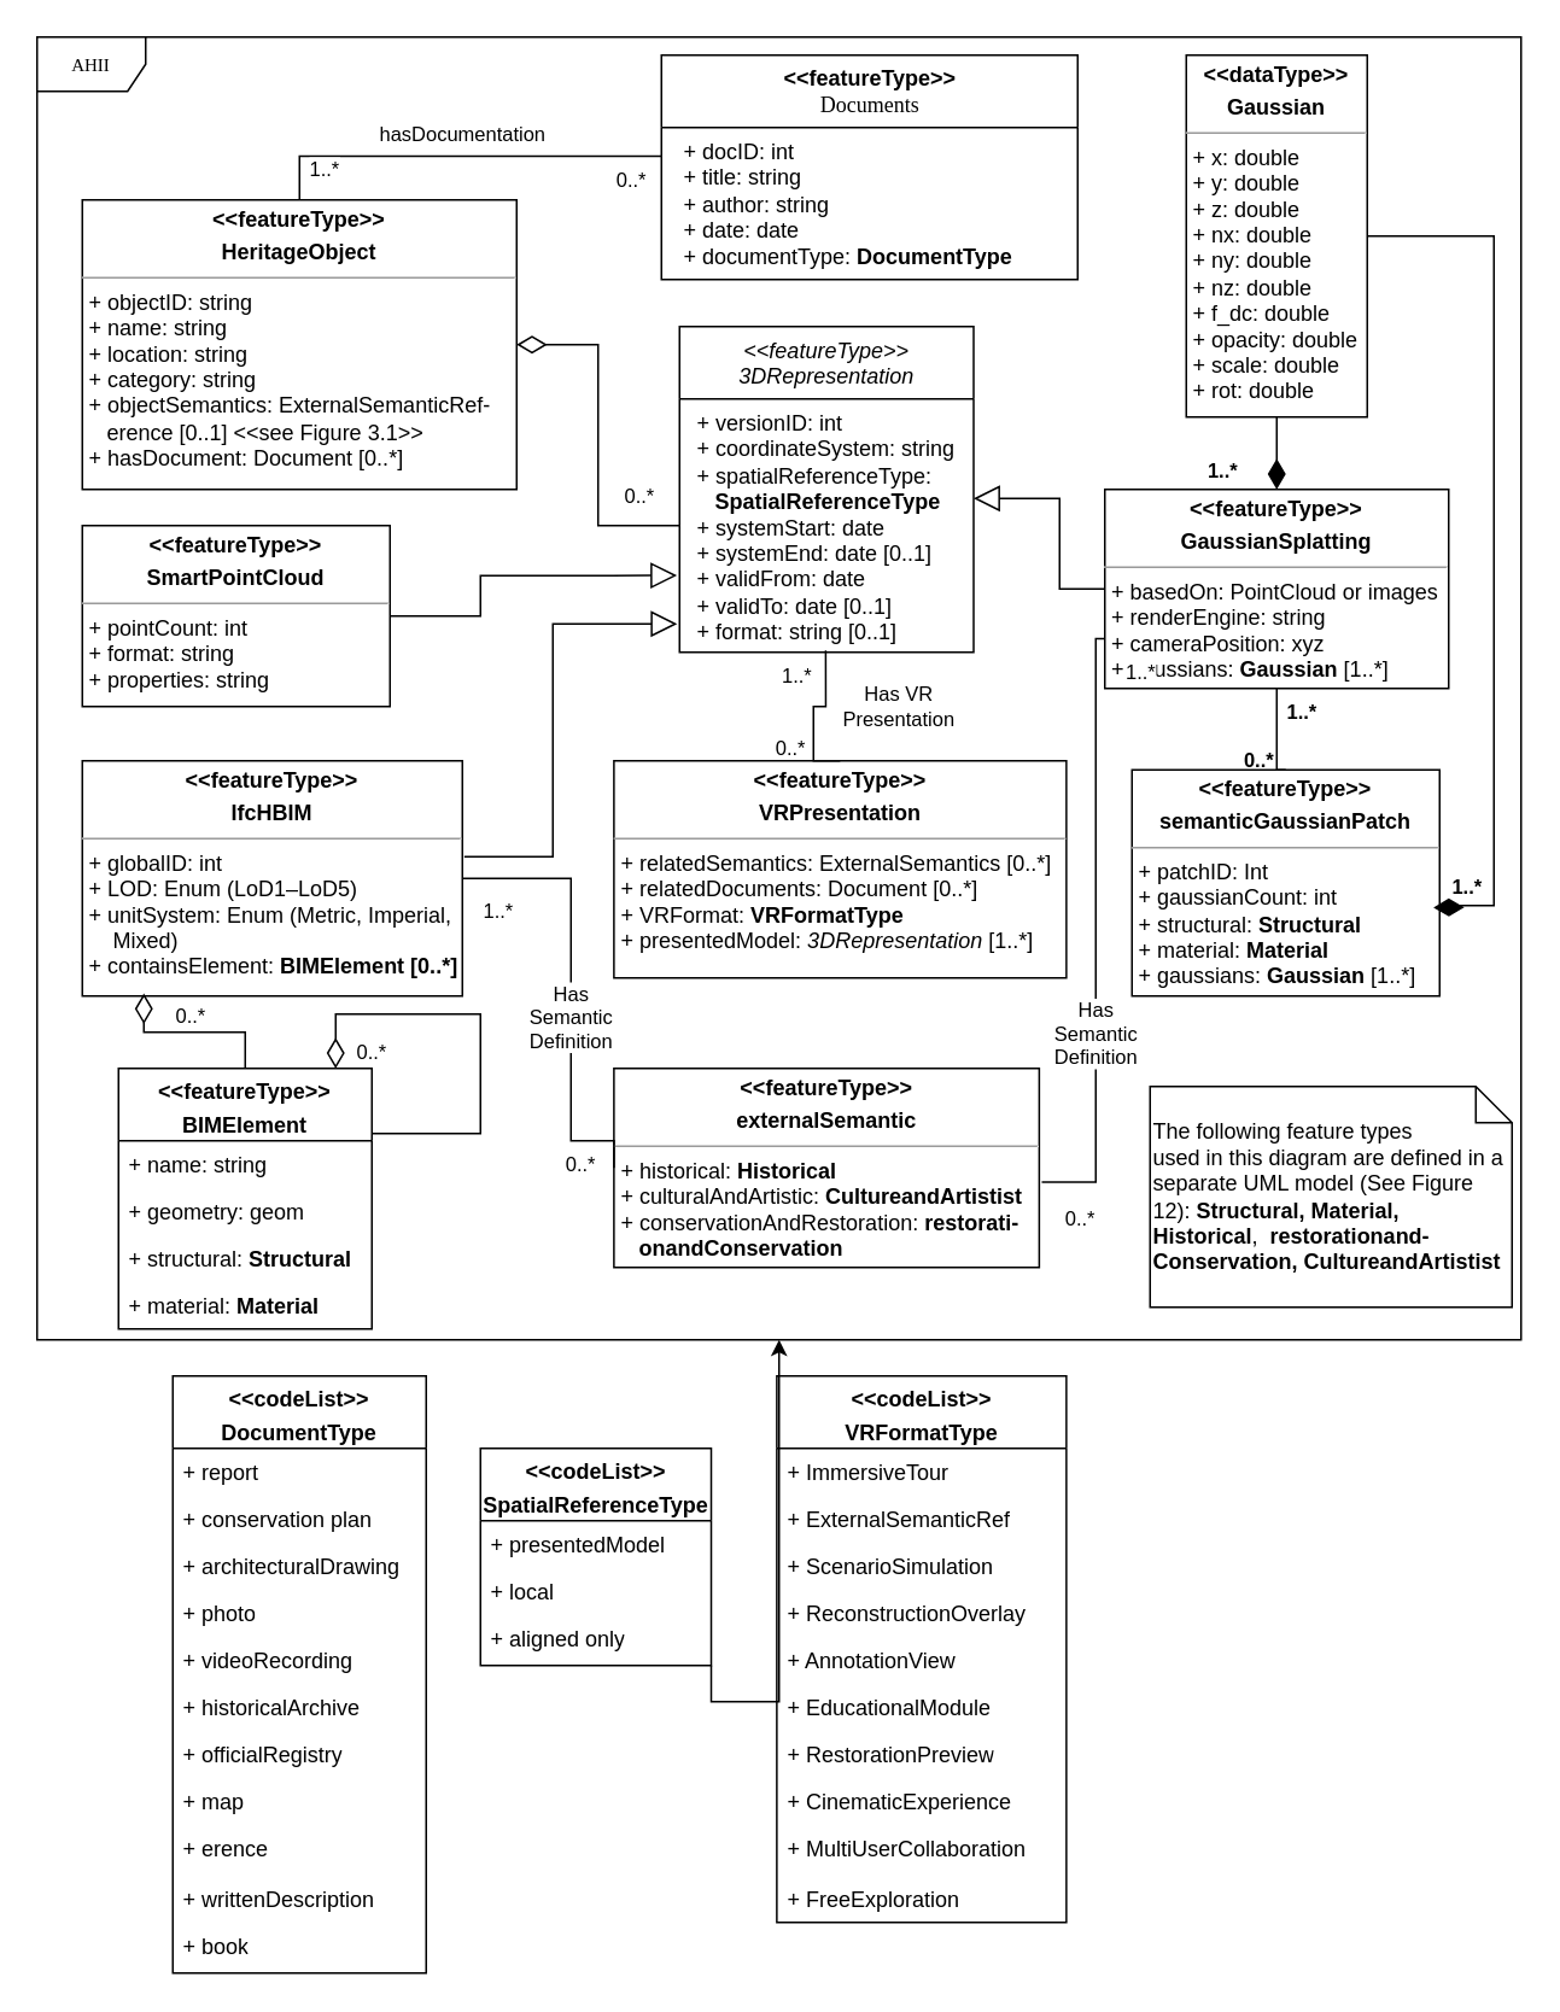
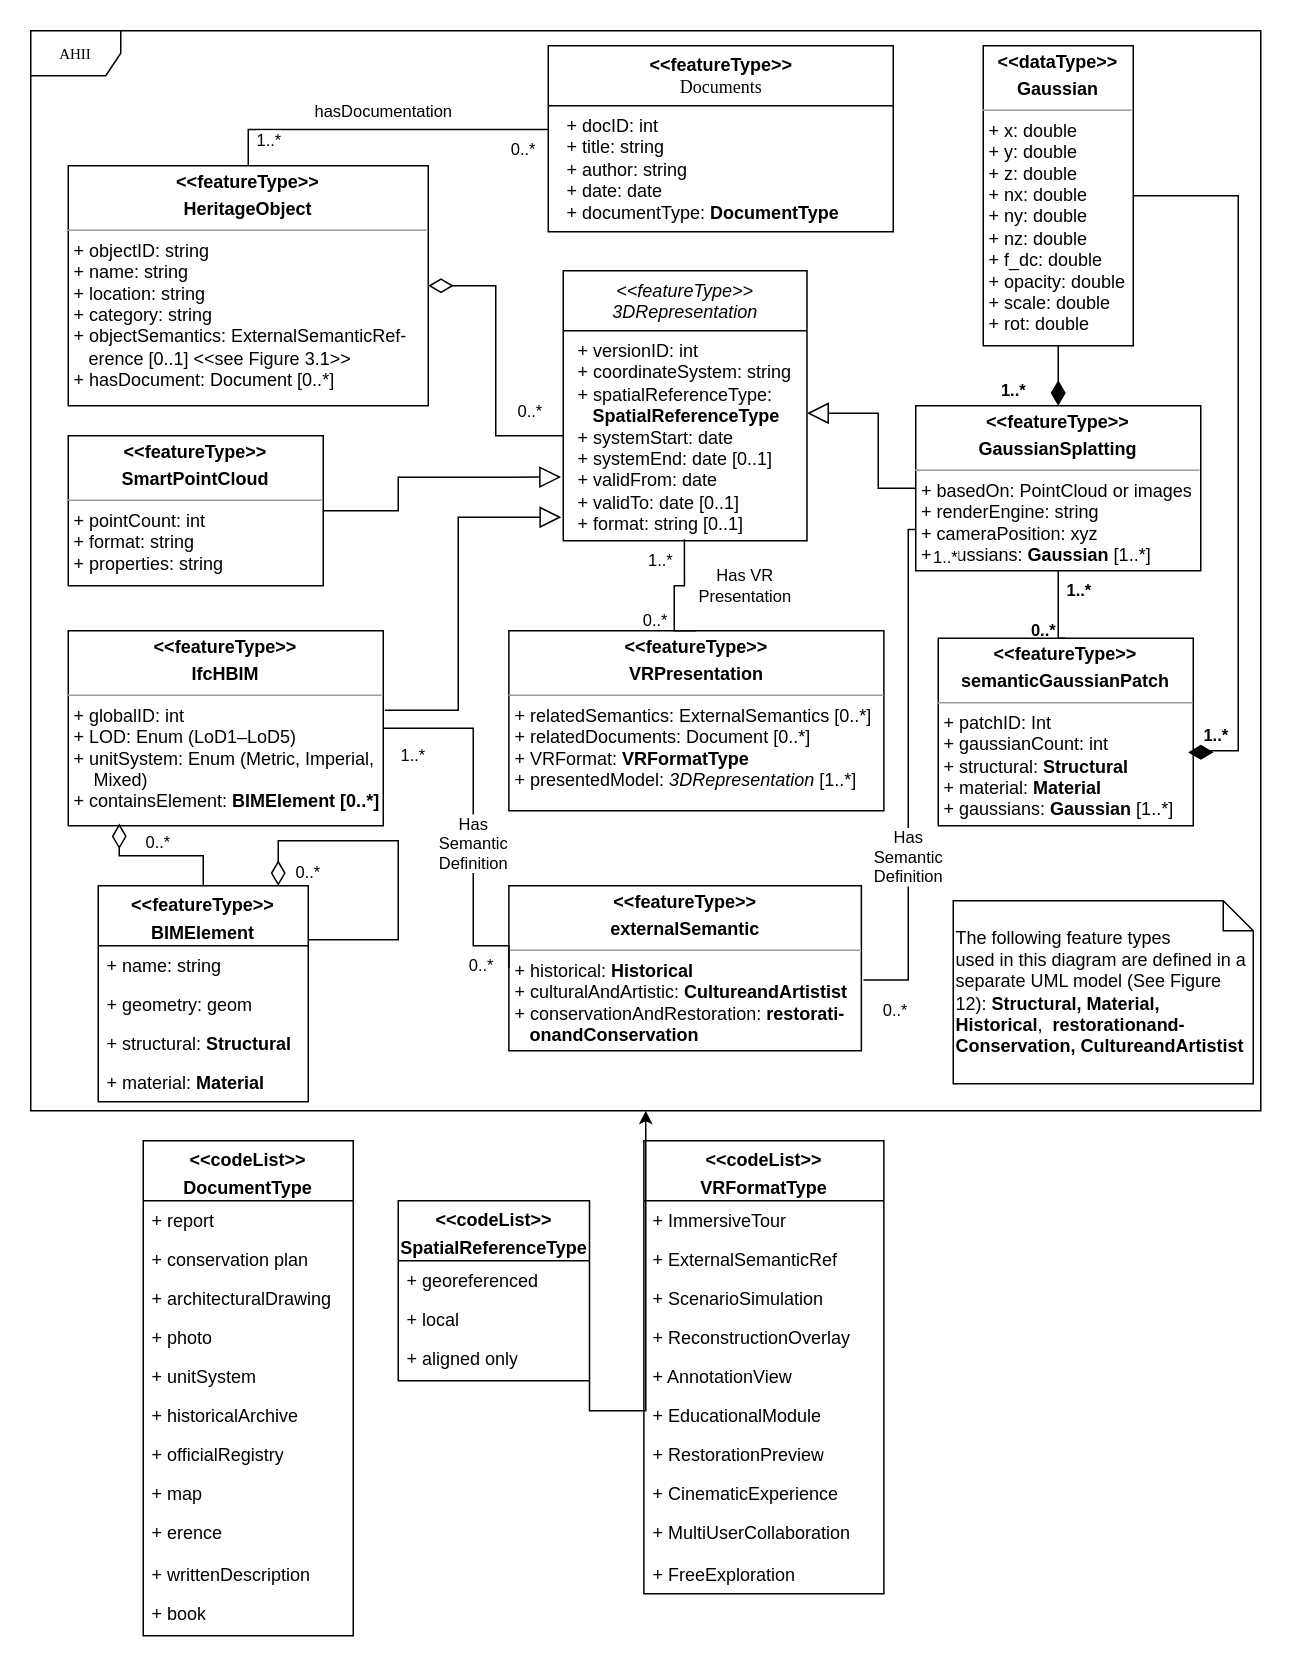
- <mxCell id="34" value="+ presentedModel" style="text;strokeColor=none;fillColor=none;align=left;verticalAlign=top;spacingLeft=4;spacingRight=4;overflow=hidden;rotatable=0;points=[[0,0.5],[1,0.5]];portConstraint=eastwest;whiteSpace=wrap;html=1;" parent="33" vertex="1"><mxGeometry y="40" width="127.5" height="26" as="geometry" /></mxCell>
+ <mxCell id="34" value="+ georeferenced" style="text;strokeColor=none;fillColor=none;align=left;verticalAlign=top;spacingLeft=4;spacingRight=4;overflow=hidden;rotatable=0;points=[[0,0.5],[1,0.5]];portConstraint=eastwest;whiteSpace=wrap;html=1;" parent="33" vertex="1"><mxGeometry y="40" width="127.5" height="26" as="geometry" /></mxCell>
- <mxCell id="23" value="+ videoRecording" style="text;strokeColor=none;fillColor=none;align=left;verticalAlign=top;spacingLeft=4;spacingRight=4;overflow=hidden;rotatable=0;points=[[0,0.5],[1,0.5]];portConstraint=eastwest;whiteSpace=wrap;html=1;" vertex="1" parent="18"><mxGeometry y="144" width="140" height="26" as="geometry" /></mxCell>
+ <mxCell id="23" value="+ unitSystem" style="text;strokeColor=none;fillColor=none;align=left;verticalAlign=top;spacingLeft=4;spacingRight=4;overflow=hidden;rotatable=0;points=[[0,0.5],[1,0.5]];portConstraint=eastwest;whiteSpace=wrap;html=1;" vertex="1" parent="18"><mxGeometry y="144" width="140" height="26" as="geometry" /></mxCell>
